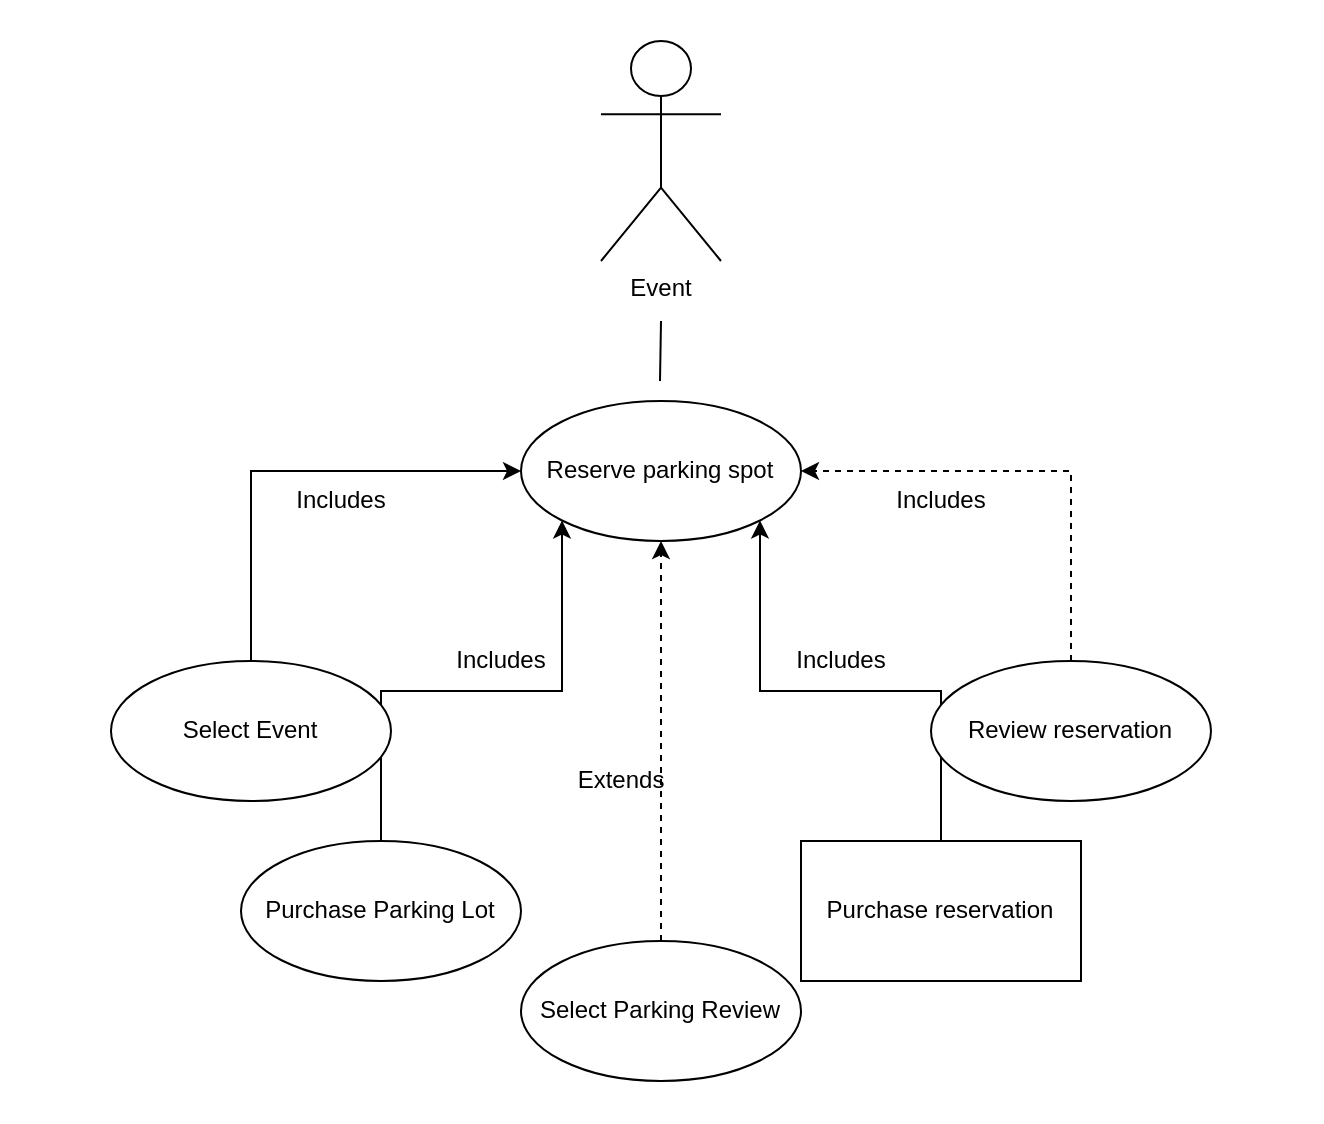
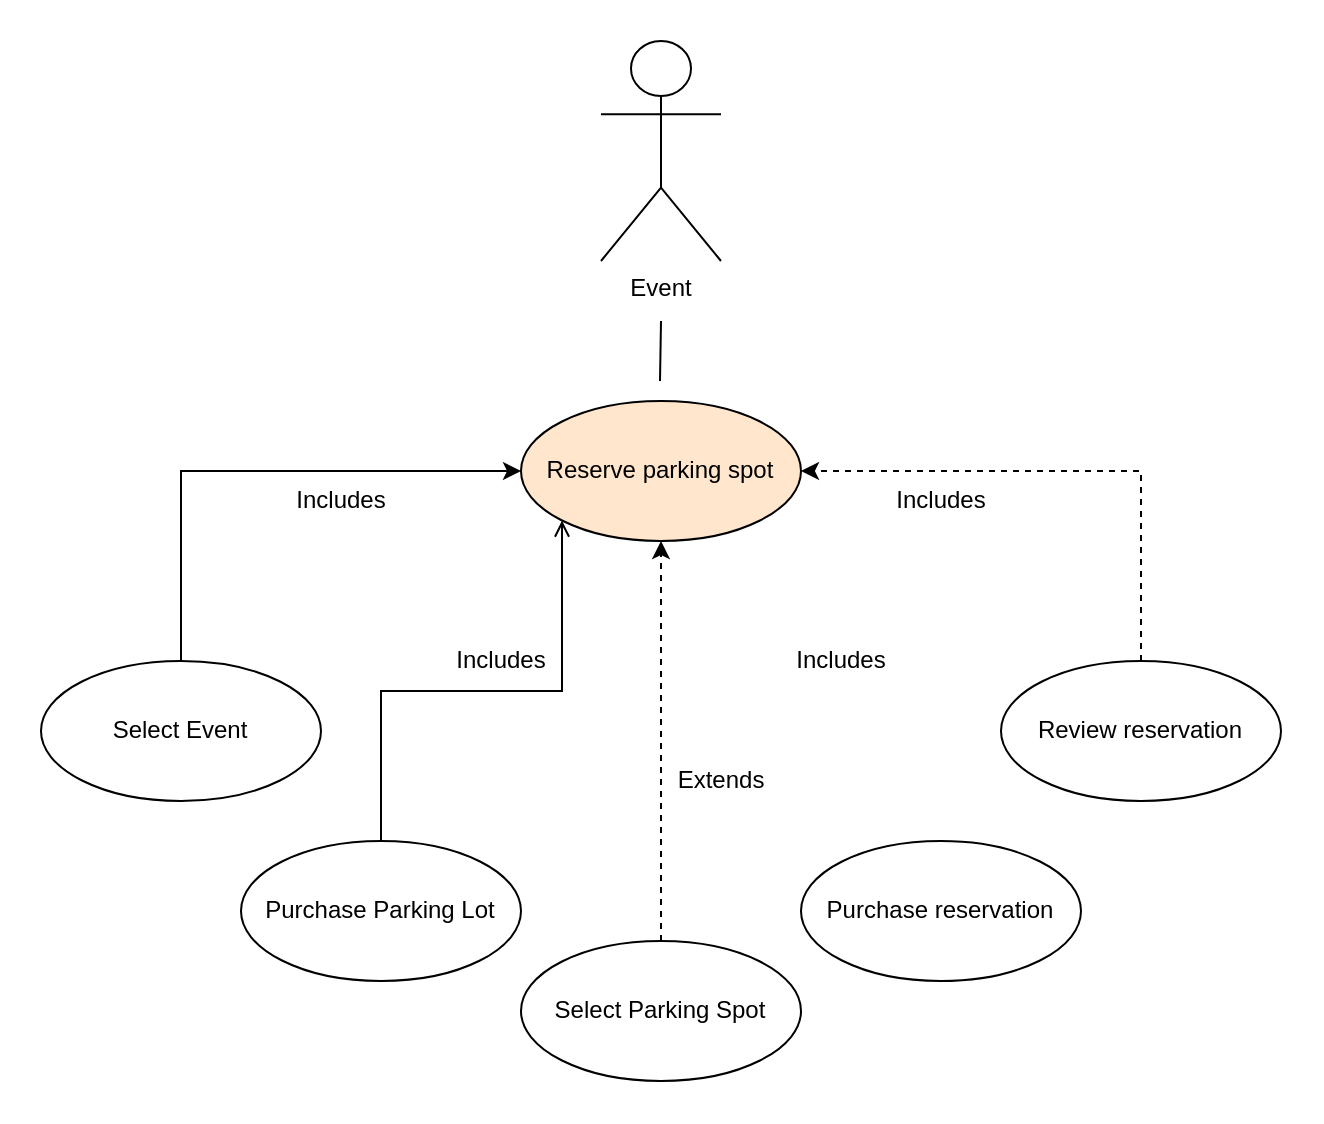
- <mxCell id="3" value="Reserve parking spot" style="ellipse;whiteSpace=wrap;html=1;" parent="1" vertex="1"><mxGeometry x="260" y="200" width="140" height="70" as="geometry" /></mxCell>
+ <mxCell id="3" value="Reserve parking spot" style="ellipse;whiteSpace=wrap;html=1;fillColor=#ffe6cc;" parent="1" vertex="1"><mxGeometry x="260" y="200" width="140" height="70" as="geometry" /></mxCell>
- <mxCell id="4" style="edgeStyle=orthogonalEdgeStyle;rounded=0;orthogonalLoop=1;jettySize=auto;html=1;exitX=0.5;exitY=0;exitDx=0;exitDy=0;entryX=0;entryY=1;entryDx=0;entryDy=0;" parent="1" source="5" target="3" edge="1"><mxGeometry relative="1" as="geometry"><mxPoint x="300" y="290" as="targetPoint" /></mxGeometry></mxCell>
+ <mxCell id="4" style="edgeStyle=orthogonalEdgeStyle;rounded=0;orthogonalLoop=1;jettySize=auto;html=1;exitX=0.5;exitY=0;exitDx=0;exitDy=0;entryX=0;entryY=1;entryDx=0;entryDy=0;endArrow=open;" parent="1" source="5" target="3" edge="1"><mxGeometry relative="1" as="geometry"><mxPoint x="300" y="290" as="targetPoint" /></mxGeometry></mxCell>
- <mxCell id="6" style="edgeStyle=orthogonalEdgeStyle;rounded=0;orthogonalLoop=1;jettySize=auto;html=1;exitX=0.5;exitY=0;exitDx=0;exitDy=0;entryX=1;entryY=1;entryDx=0;entryDy=0;" parent="1" source="7" target="3" edge="1"><mxGeometry relative="1" as="geometry" /></mxCell>
- <mxCell id="15" value="Select Event" style="ellipse;whiteSpace=wrap;html=1;" parent="1" vertex="1"><mxGeometry x="55" y="330" width="140" height="70" as="geometry" /></mxCell>
+ <mxCell id="15" value="Select Event" style="ellipse;whiteSpace=wrap;html=1;" parent="1" vertex="1"><mxGeometry x="20" y="330" width="140" height="70" as="geometry" /></mxCell>
- <mxCell id="9" value="Review reservation" style="ellipse;whiteSpace=wrap;html=1;" parent="1" vertex="1"><mxGeometry x="465" y="330" width="140" height="70" as="geometry" /></mxCell>
+ <mxCell id="9" value="Review reservation" style="ellipse;whiteSpace=wrap;html=1;" parent="1" vertex="1"><mxGeometry x="500" y="330" width="140" height="70" as="geometry" /></mxCell>
- <mxCell id="19" value="Extends" style="text;html=1;align=center;verticalAlign=middle;resizable=0;points=[];autosize=1;" vertex="1" parent="1"><mxGeometry x="280" y="380" width="60" height="20" as="geometry" /></mxCell>
+ <mxCell id="19" value="Extends" style="text;html=1;align=center;verticalAlign=middle;resizable=0;points=[];autosize=1;" vertex="1" parent="1"><mxGeometry x="330" y="380" width="60" height="20" as="geometry" /></mxCell>
- <mxCell id="7" value="Purchase reservation" style="whiteSpace=wrap;html=1;rounded=0;" parent="1" vertex="1"><mxGeometry x="400" y="420" width="140" height="70" as="geometry" /></mxCell>
+ <mxCell id="7" value="Purchase reservation" style="ellipse;whiteSpace=wrap;html=1;" parent="1" vertex="1"><mxGeometry x="400" y="420" width="140" height="70" as="geometry" /></mxCell>
- <mxCell id="18" value="Select Parking Review" style="ellipse;whiteSpace=wrap;html=1;" vertex="1" parent="1"><mxGeometry x="260" y="470" width="140" height="70" as="geometry" /></mxCell>
+ <mxCell id="18" value="Select Parking Spot" style="ellipse;whiteSpace=wrap;html=1;" vertex="1" parent="1"><mxGeometry x="260" y="470" width="140" height="70" as="geometry" /></mxCell>
